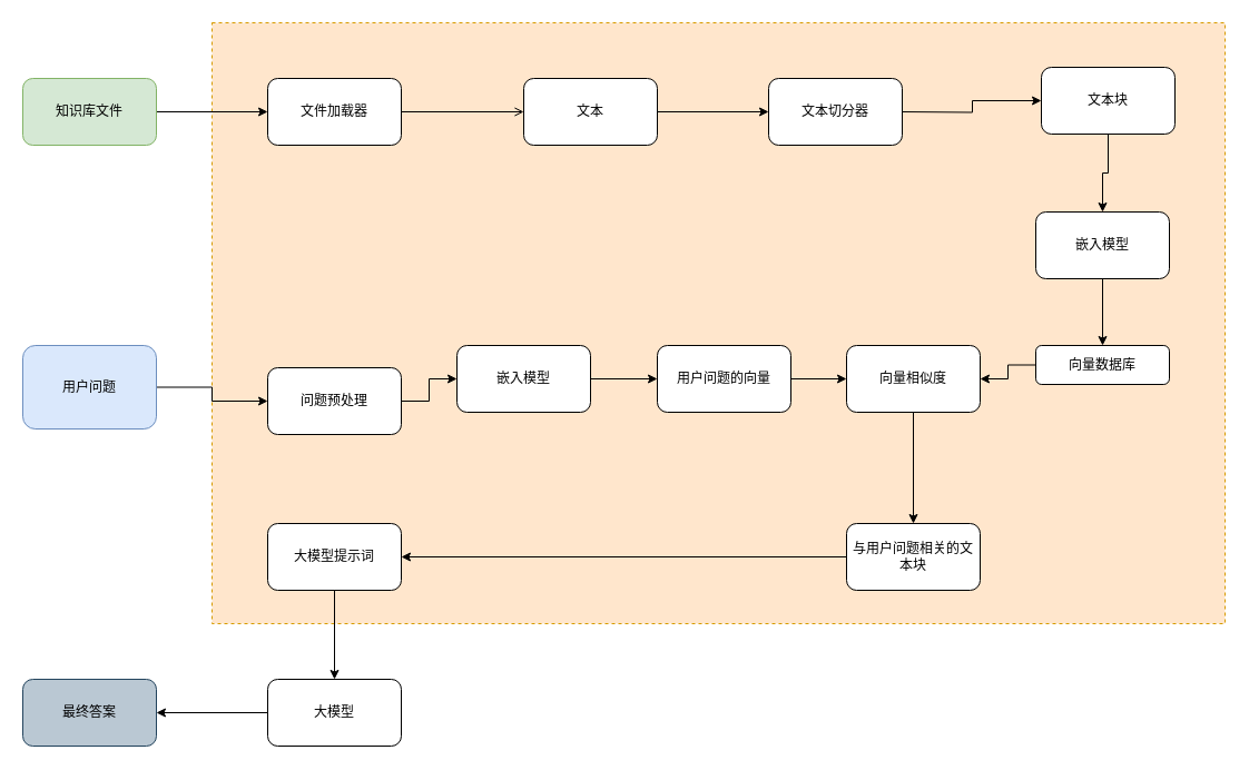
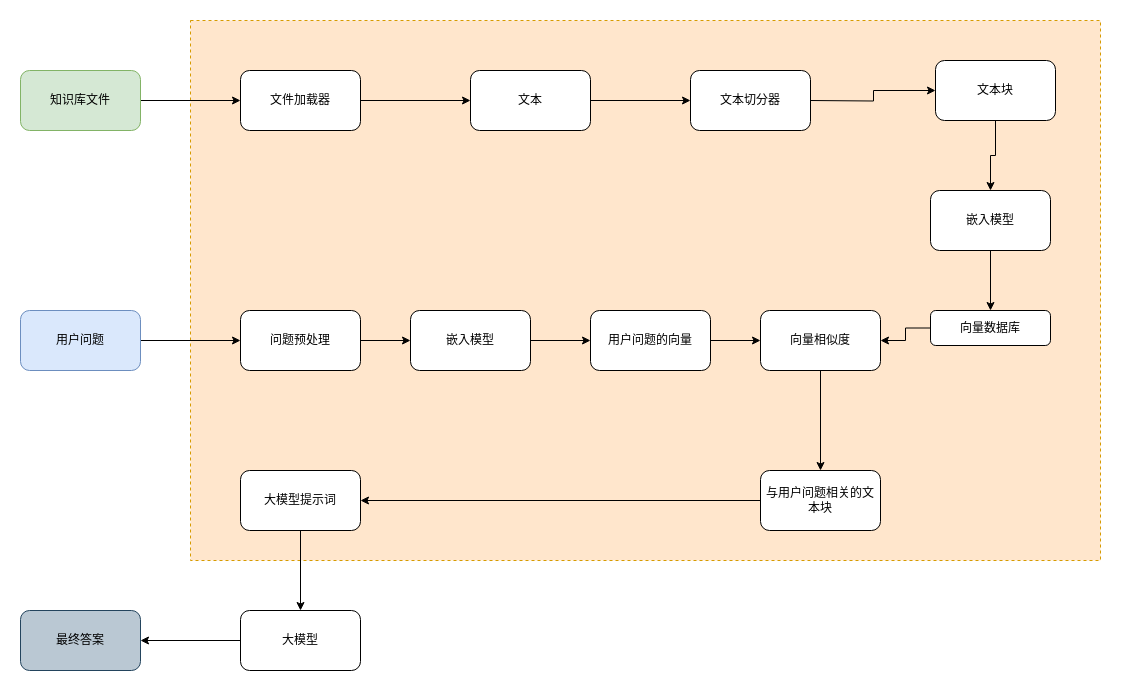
- <mxCell id="12" style="edgeStyle=orthogonalEdgeStyle;rounded=0;orthogonalLoop=1;jettySize=auto;html=1;exitX=1;exitY=0.5;exitDx=0;exitDy=0;entryX=0;entryY=0.5;entryDx=0;entryDy=0;endArrow=open;" edge="1" parent="1" source="6" target="14"><mxGeometry relative="1" as="geometry"><mxPoint x="468.16" y="-25.76" as="targetPoint" /></mxGeometry></mxCell>
+ <mxCell id="12" style="edgeStyle=orthogonalEdgeStyle;rounded=0;orthogonalLoop=1;jettySize=auto;html=1;exitX=1;exitY=0.5;exitDx=0;exitDy=0;entryX=0;entryY=0.5;entryDx=0;entryDy=0;" edge="1" parent="1" source="6" target="14"><mxGeometry relative="1" as="geometry"><mxPoint x="468.16" y="-25.76" as="targetPoint" /></mxGeometry></mxCell>
- <mxCell id="22" value="用户问题" style="rounded=1;whiteSpace=wrap;html=1;fillColor=#dae8fc;strokeColor=#6c8ebf;" vertex="1" parent="1"><mxGeometry x="20" y="310" width="120" height="75" as="geometry" /></mxCell>
+ <mxCell id="22" value="用户问题" style="rounded=1;whiteSpace=wrap;html=1;fillColor=#dae8fc;strokeColor=#6c8ebf;" vertex="1" parent="1"><mxGeometry x="20" y="310" width="120" height="60" as="geometry" /></mxCell>
- <mxCell id="10" value="问题预处理" style="rounded=1;whiteSpace=wrap;html=1;" vertex="1" parent="1"><mxGeometry x="240" y="330" width="120" height="60" as="geometry" /></mxCell>
+ <mxCell id="10" value="问题预处理" style="rounded=1;whiteSpace=wrap;html=1;" vertex="1" parent="1"><mxGeometry x="240" y="310" width="120" height="60" as="geometry" /></mxCell>
